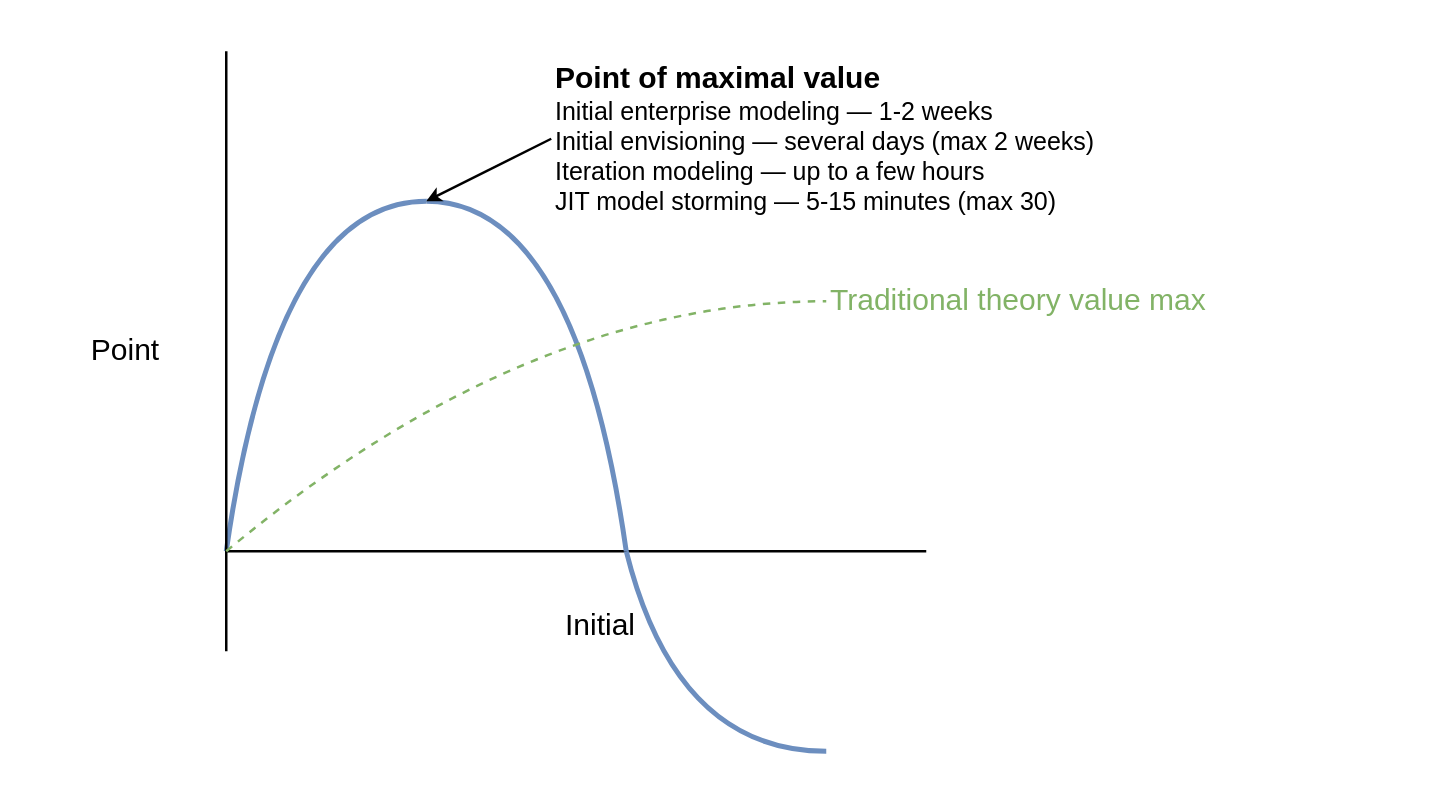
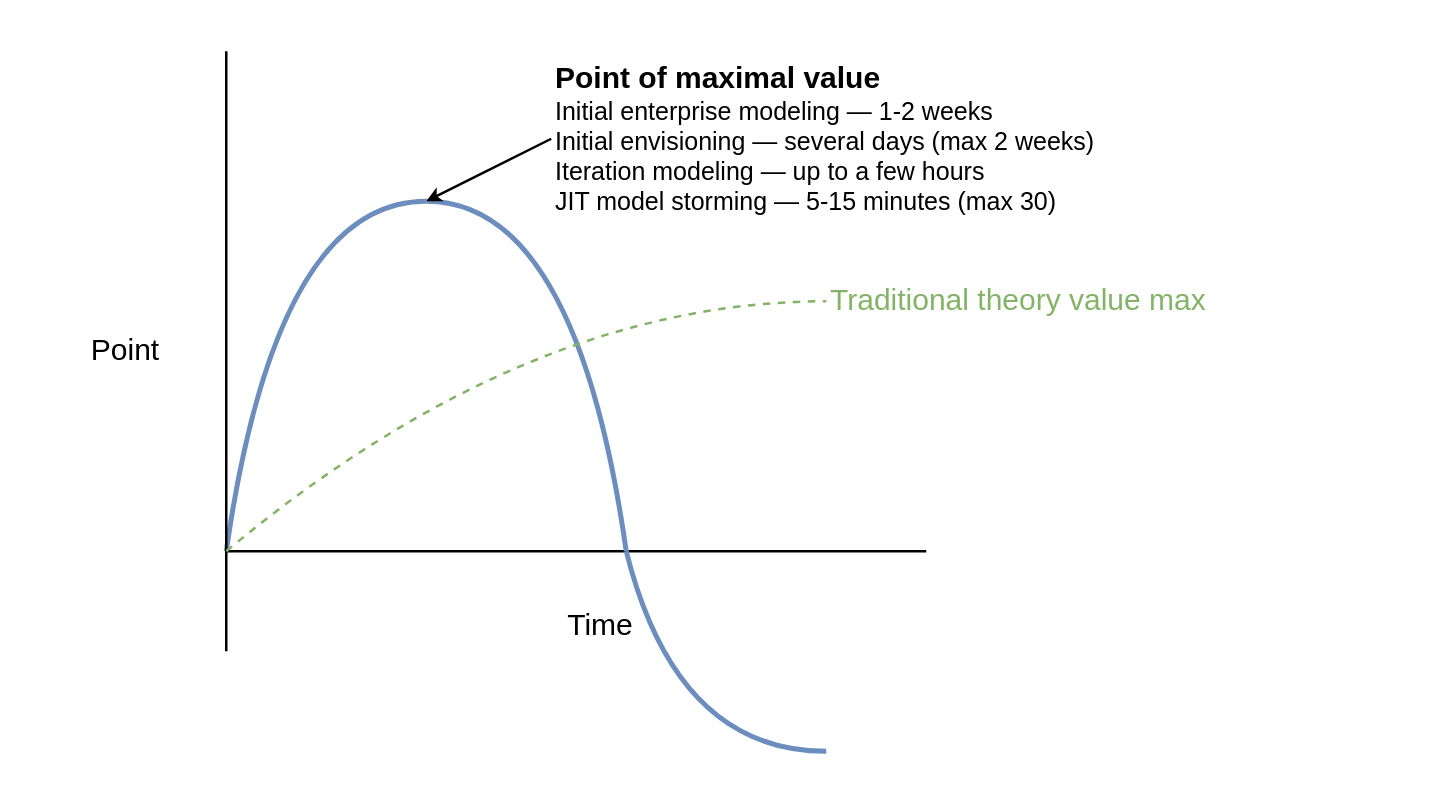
- <mxCell id="6" value="Initial" style="rounded=0;whiteSpace=wrap;html=1;strokeColor=none;fillColor=none;" parent="1" vertex="1"><mxGeometry x="100" y="230" width="280" height="40" as="geometry" /></mxCell>
+ <mxCell id="6" value="Time" style="rounded=0;whiteSpace=wrap;html=1;strokeColor=none;fillColor=none;" parent="1" vertex="1"><mxGeometry x="100" y="230" width="280" height="40" as="geometry" /></mxCell>
